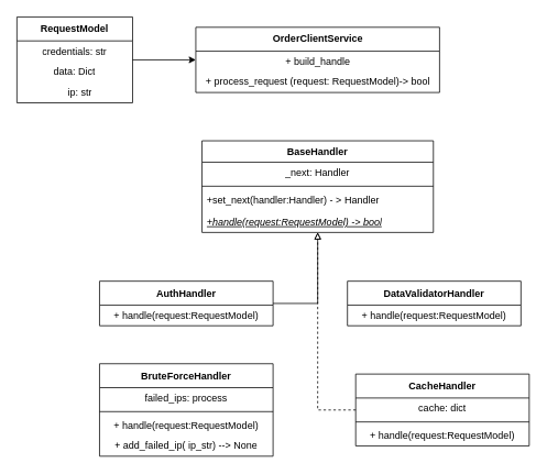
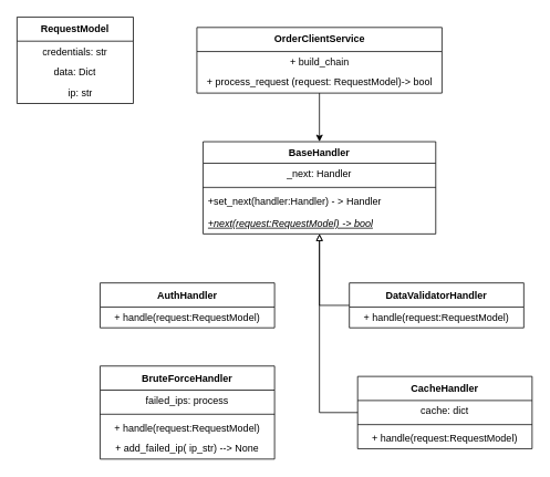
- <mxCell id="2" style="edgeStyle=none;html=1;" edge="1" parent="1" source="3" target="29"><mxGeometry relative="1" as="geometry" /></mxCell>
- <mxCell id="30" value="+ build_handle" style="text;html=1;strokeColor=none;fillColor=none;align=center;verticalAlign=middle;spacingLeft=4;spacingRight=4;overflow=hidden;rotatable=0;points=[[0,0.5],[1,0.5]];portConstraint=eastwest;whiteSpace=wrap;" parent="29" vertex="1"><mxGeometry y="29" width="295" height="25" as="geometry" /></mxCell>
+ <mxCell id="30" value="+ build_chain" style="text;html=1;strokeColor=none;fillColor=none;align=center;verticalAlign=middle;spacingLeft=4;spacingRight=4;overflow=hidden;rotatable=0;points=[[0,0.5],[1,0.5]];portConstraint=eastwest;whiteSpace=wrap;" parent="29" vertex="1"><mxGeometry y="29" width="295" height="25" as="geometry" /></mxCell>
+ <mxCell id="28" style="edgeStyle=none;html=1;" parent="1" source="29" target="7" edge="1"><mxGeometry relative="1" as="geometry" /></mxCell>
- <mxCell id="11" value="&lt;i&gt;&lt;u&gt;+handle(request:RequestModel) -&amp;gt; bool&lt;/u&gt;&lt;/i&gt;" style="text;strokeColor=none;fillColor=none;align=left;verticalAlign=top;spacingLeft=4;spacingRight=4;overflow=hidden;rotatable=0;points=[[0,0.5],[1,0.5]];portConstraint=eastwest;whiteSpace=wrap;html=1;" parent="7" vertex="1"><mxGeometry y="85" width="280" height="26" as="geometry" /></mxCell>
+ <mxCell id="11" value="&lt;i&gt;&lt;u&gt;+next(request:RequestModel) -&amp;gt; bool&lt;/u&gt;&lt;/i&gt;" style="text;strokeColor=none;fillColor=none;align=left;verticalAlign=top;spacingLeft=4;spacingRight=4;overflow=hidden;rotatable=0;points=[[0,0.5],[1,0.5]];portConstraint=eastwest;whiteSpace=wrap;html=1;" parent="7" vertex="1"><mxGeometry y="85" width="280" height="26" as="geometry" /></mxCell>
- <mxCell id="27" value="" style="edgeStyle=segmentEdgeStyle;endArrow=block;html=1;curved=0;rounded=0;endFill=0;" parent="1" source="12" target="7" edge="1"><mxGeometry width="50" height="50" relative="1" as="geometry"><mxPoint x="430" y="377" as="sourcePoint" /><mxPoint x="394" y="288" as="targetPoint" /></mxGeometry></mxCell>
+ <mxCell id="26" value="" style="edgeStyle=segmentEdgeStyle;endArrow=block;html=1;curved=0;rounded=0;endFill=0;" parent="1" source="23" target="7" edge="1"><mxGeometry width="50" height="50" relative="1" as="geometry"><mxPoint x="370" y="477" as="sourcePoint" /><mxPoint x="394" y="288" as="targetPoint" /></mxGeometry></mxCell>
- <mxCell id="25" value="" style="edgeStyle=segmentEdgeStyle;endArrow=block;html=1;curved=0;rounded=0;endFill=0;dashed=1;" parent="1" source="14" target="7" edge="1"><mxGeometry width="50" height="50" relative="1" as="geometry"><mxPoint x="220" y="380" as="sourcePoint" /><mxPoint x="410" y="300" as="targetPoint" /></mxGeometry></mxCell>
+ <mxCell id="25" value="" style="edgeStyle=segmentEdgeStyle;endArrow=block;html=1;curved=0;rounded=0;endFill=0;" parent="1" source="14" target="7" edge="1"><mxGeometry width="50" height="50" relative="1" as="geometry"><mxPoint x="220" y="380" as="sourcePoint" /><mxPoint x="410" y="300" as="targetPoint" /></mxGeometry></mxCell>
